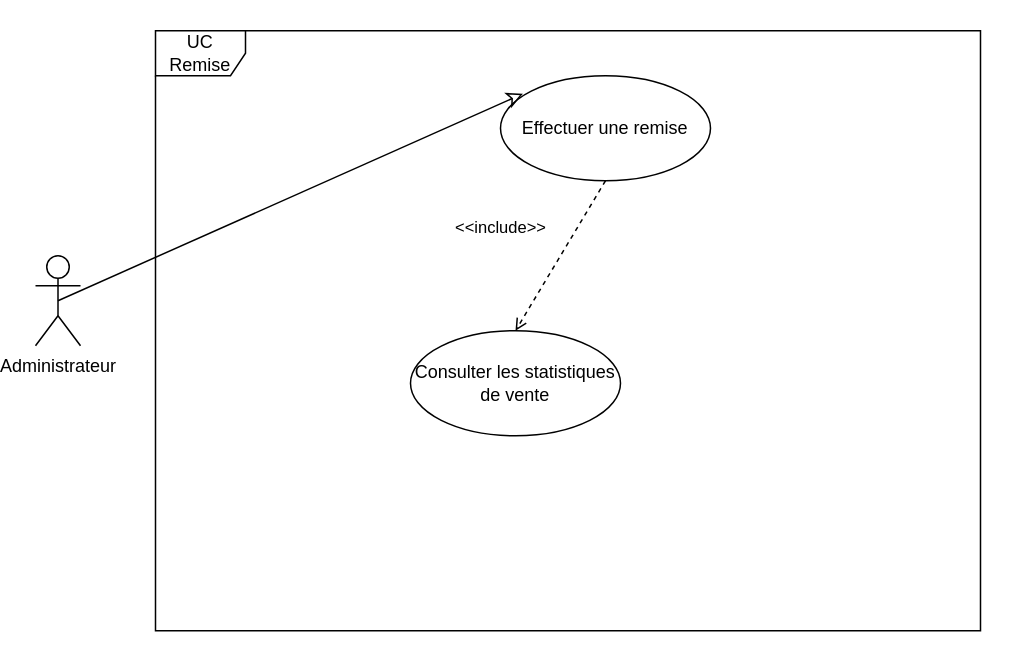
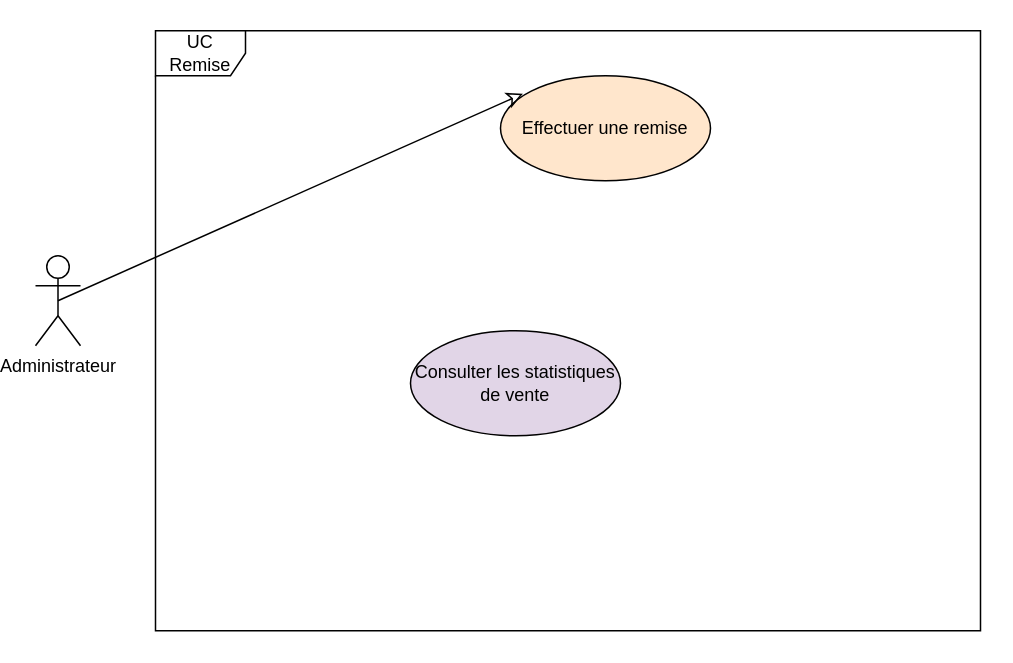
- <mxCell id="3" value="Effectuer une remise" style="ellipse;whiteSpace=wrap;html=1;" parent="1" vertex="1"><mxGeometry x="330" y="50" width="140" height="70" as="geometry" /></mxCell>
+ <mxCell id="3" value="Effectuer une remise" style="ellipse;whiteSpace=wrap;html=1;fillColor=#ffe6cc;" parent="1" vertex="1"><mxGeometry x="330" y="50" width="140" height="70" as="geometry" /></mxCell>
- <mxCell id="7" value="&amp;lt;&amp;lt;include&amp;gt;&amp;gt;" style="html=1;verticalAlign=bottom;labelBackgroundColor=none;endArrow=open;endFill=0;dashed=1;rounded=0;exitX=0.5;exitY=1;exitDx=0;exitDy=0;entryX=0.5;entryY=0;entryDx=0;entryDy=0;" parent="1" source="3" target="6" edge="1"><mxGeometry x="0.206" y="-39" width="160" relative="1" as="geometry"><mxPoint x="240" y="220" as="sourcePoint" /><mxPoint x="400" y="220" as="targetPoint" /><mxPoint x="-1" as="offset" /></mxGeometry></mxCell>
- <mxCell id="6" value="&lt;div&gt;Consulter les statistiques de vente&lt;/div&gt;" style="ellipse;whiteSpace=wrap;html=1;" parent="1" vertex="1"><mxGeometry x="270" y="220" width="140" height="70" as="geometry" /></mxCell>
+ <mxCell id="6" value="&lt;div&gt;Consulter les statistiques de vente&lt;/div&gt;" style="ellipse;whiteSpace=wrap;html=1;fillColor=#e1d5e7;" parent="1" vertex="1"><mxGeometry x="270" y="220" width="140" height="70" as="geometry" /></mxCell>
